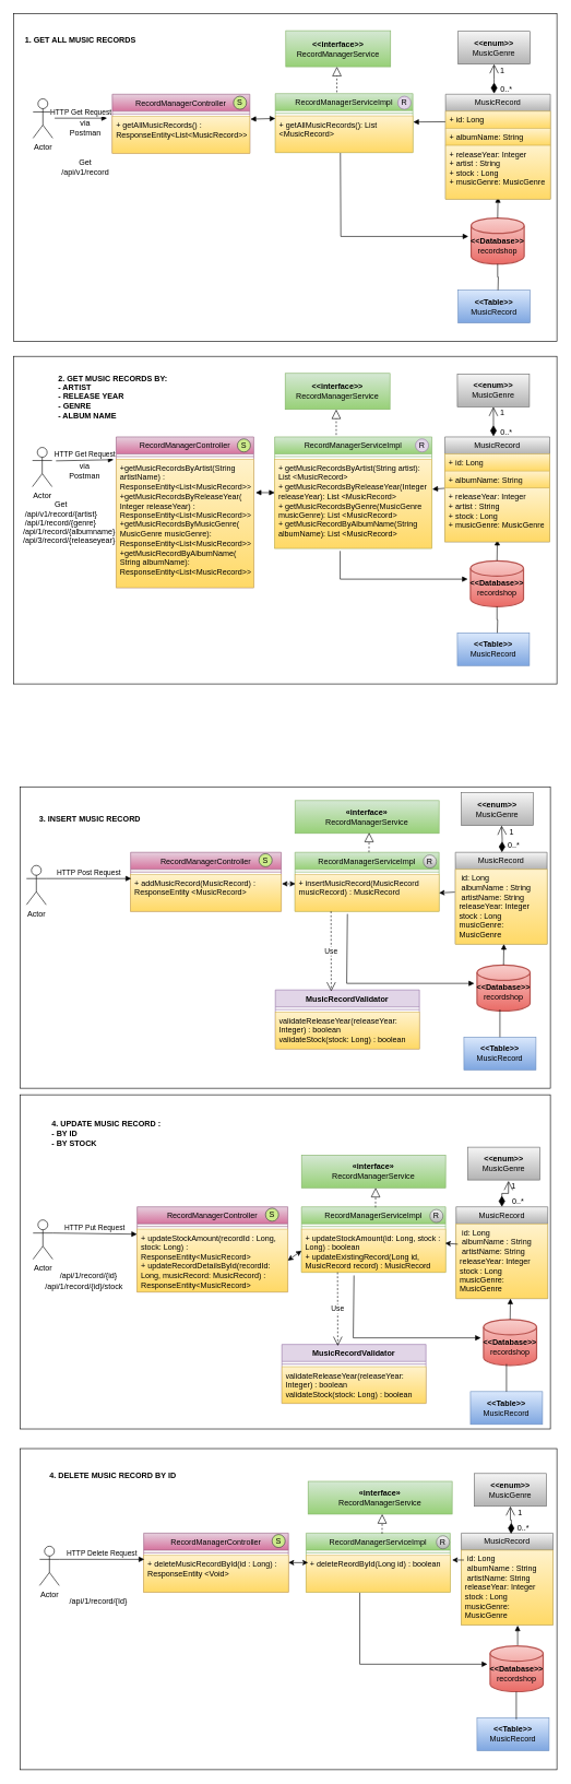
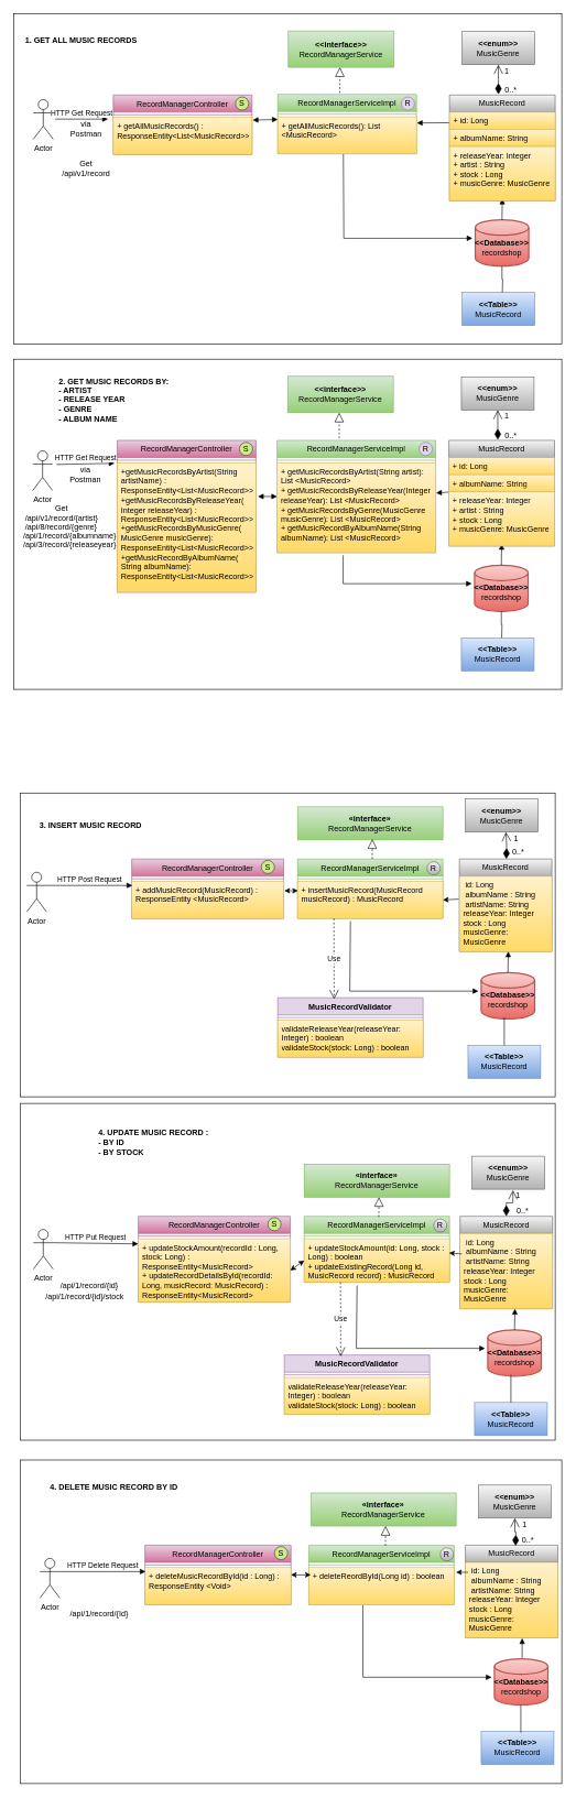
- <mxCell id="68" value="/api/1/record/{genre}" style="text;html=1;strokeColor=none;fillColor=none;align=left;verticalAlign=middle;whiteSpace=wrap;rounded=0;" parent="1" vertex="1"><mxGeometry x="36" y="782" width="60" height="30" as="geometry" /></mxCell>
+ <mxCell id="68" value="/api/8/record/{genre}" style="text;html=1;strokeColor=none;fillColor=none;align=left;verticalAlign=middle;whiteSpace=wrap;rounded=0;" parent="1" vertex="1"><mxGeometry x="36" y="782" width="60" height="30" as="geometry" /></mxCell>
- <mxCell id="120" value="&lt;div style=&quot;text-align: left;&quot;&gt;&lt;b style=&quot;background-color: initial;&quot;&gt;4. UPDATE MUSIC RECORD :&lt;/b&gt;&lt;/div&gt;&lt;b&gt;&lt;div style=&quot;text-align: left;&quot;&gt;&lt;b style=&quot;background-color: initial;&quot;&gt;- BY ID&lt;/b&gt;&lt;/div&gt;&lt;div style=&quot;text-align: left;&quot;&gt;&lt;b style=&quot;background-color: initial;&quot;&gt;- BY STOCK&lt;/b&gt;&lt;/div&gt;&lt;/b&gt;" style="text;html=1;strokeColor=none;fillColor=none;align=center;verticalAlign=middle;whiteSpace=wrap;rounded=0;" vertex="1" parent="1"><mxGeometry x="64" y="1708" width="196" height="42" as="geometry" /></mxCell>
+ <mxCell id="120" value="&lt;div style=&quot;text-align: left;&quot;&gt;&lt;b style=&quot;background-color: initial;&quot;&gt;4. UPDATE MUSIC RECORD :&lt;/b&gt;&lt;/div&gt;&lt;b&gt;&lt;div style=&quot;text-align: left;&quot;&gt;&lt;b style=&quot;background-color: initial;&quot;&gt;- BY ID&lt;/b&gt;&lt;/div&gt;&lt;div style=&quot;text-align: left;&quot;&gt;&lt;b style=&quot;background-color: initial;&quot;&gt;- BY STOCK&lt;/b&gt;&lt;/div&gt;&lt;/b&gt;" style="text;html=1;strokeColor=none;fillColor=none;align=center;verticalAlign=middle;whiteSpace=wrap;rounded=0;" vertex="1" parent="1"><mxGeometry x="134" y="1708" width="196" height="42" as="geometry" /></mxCell>
